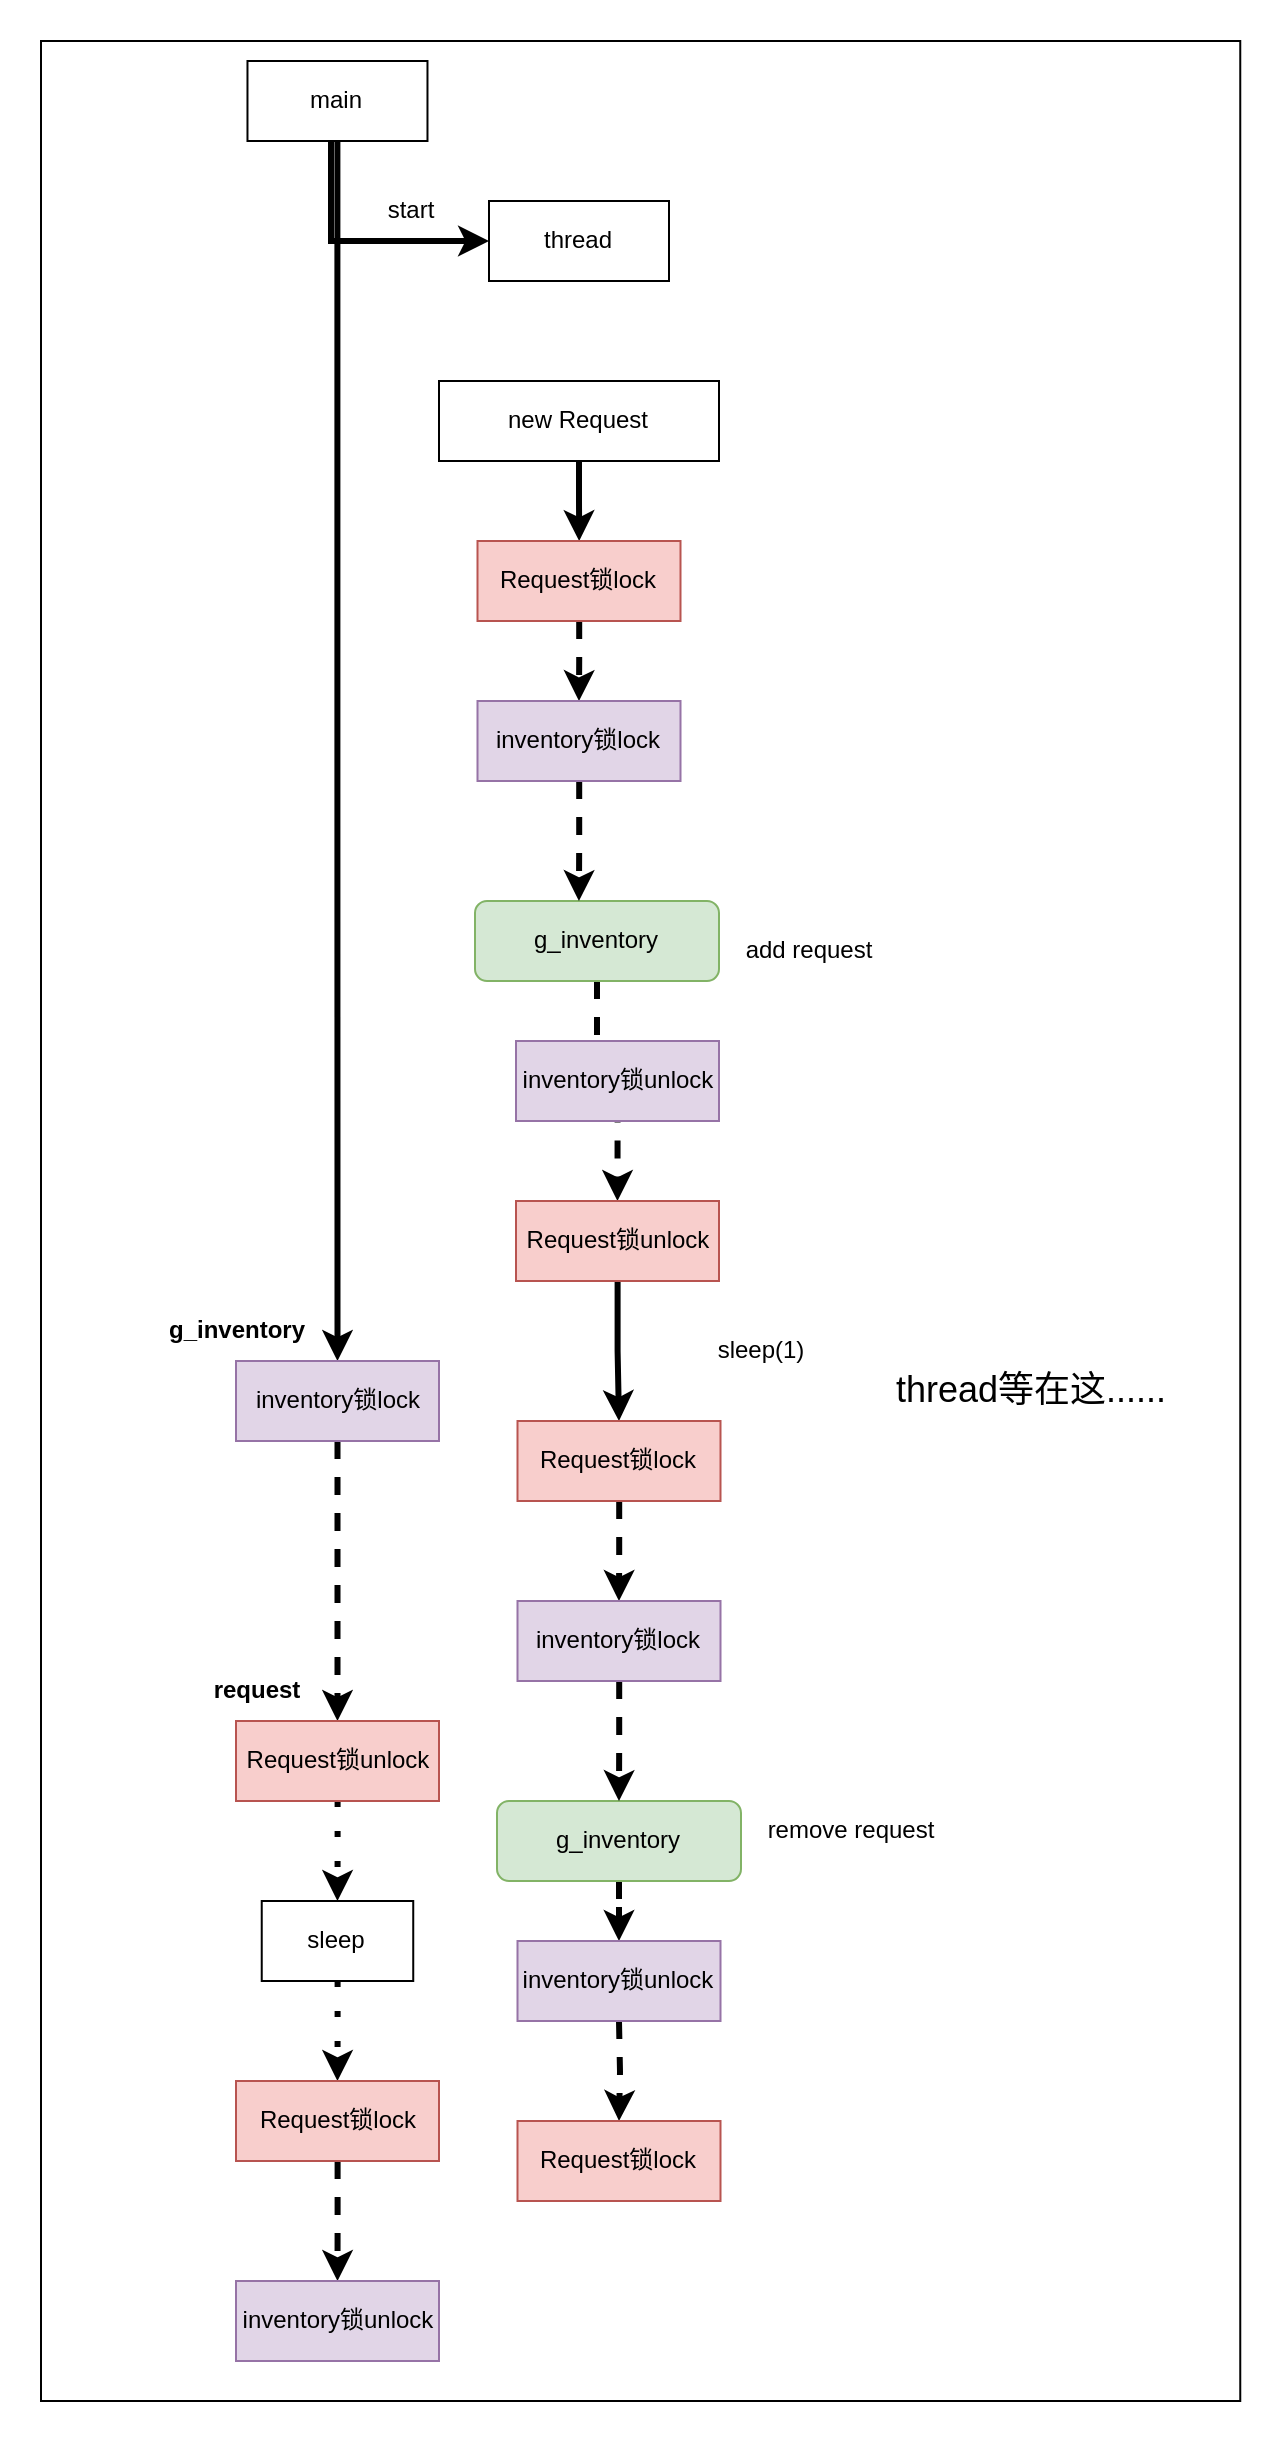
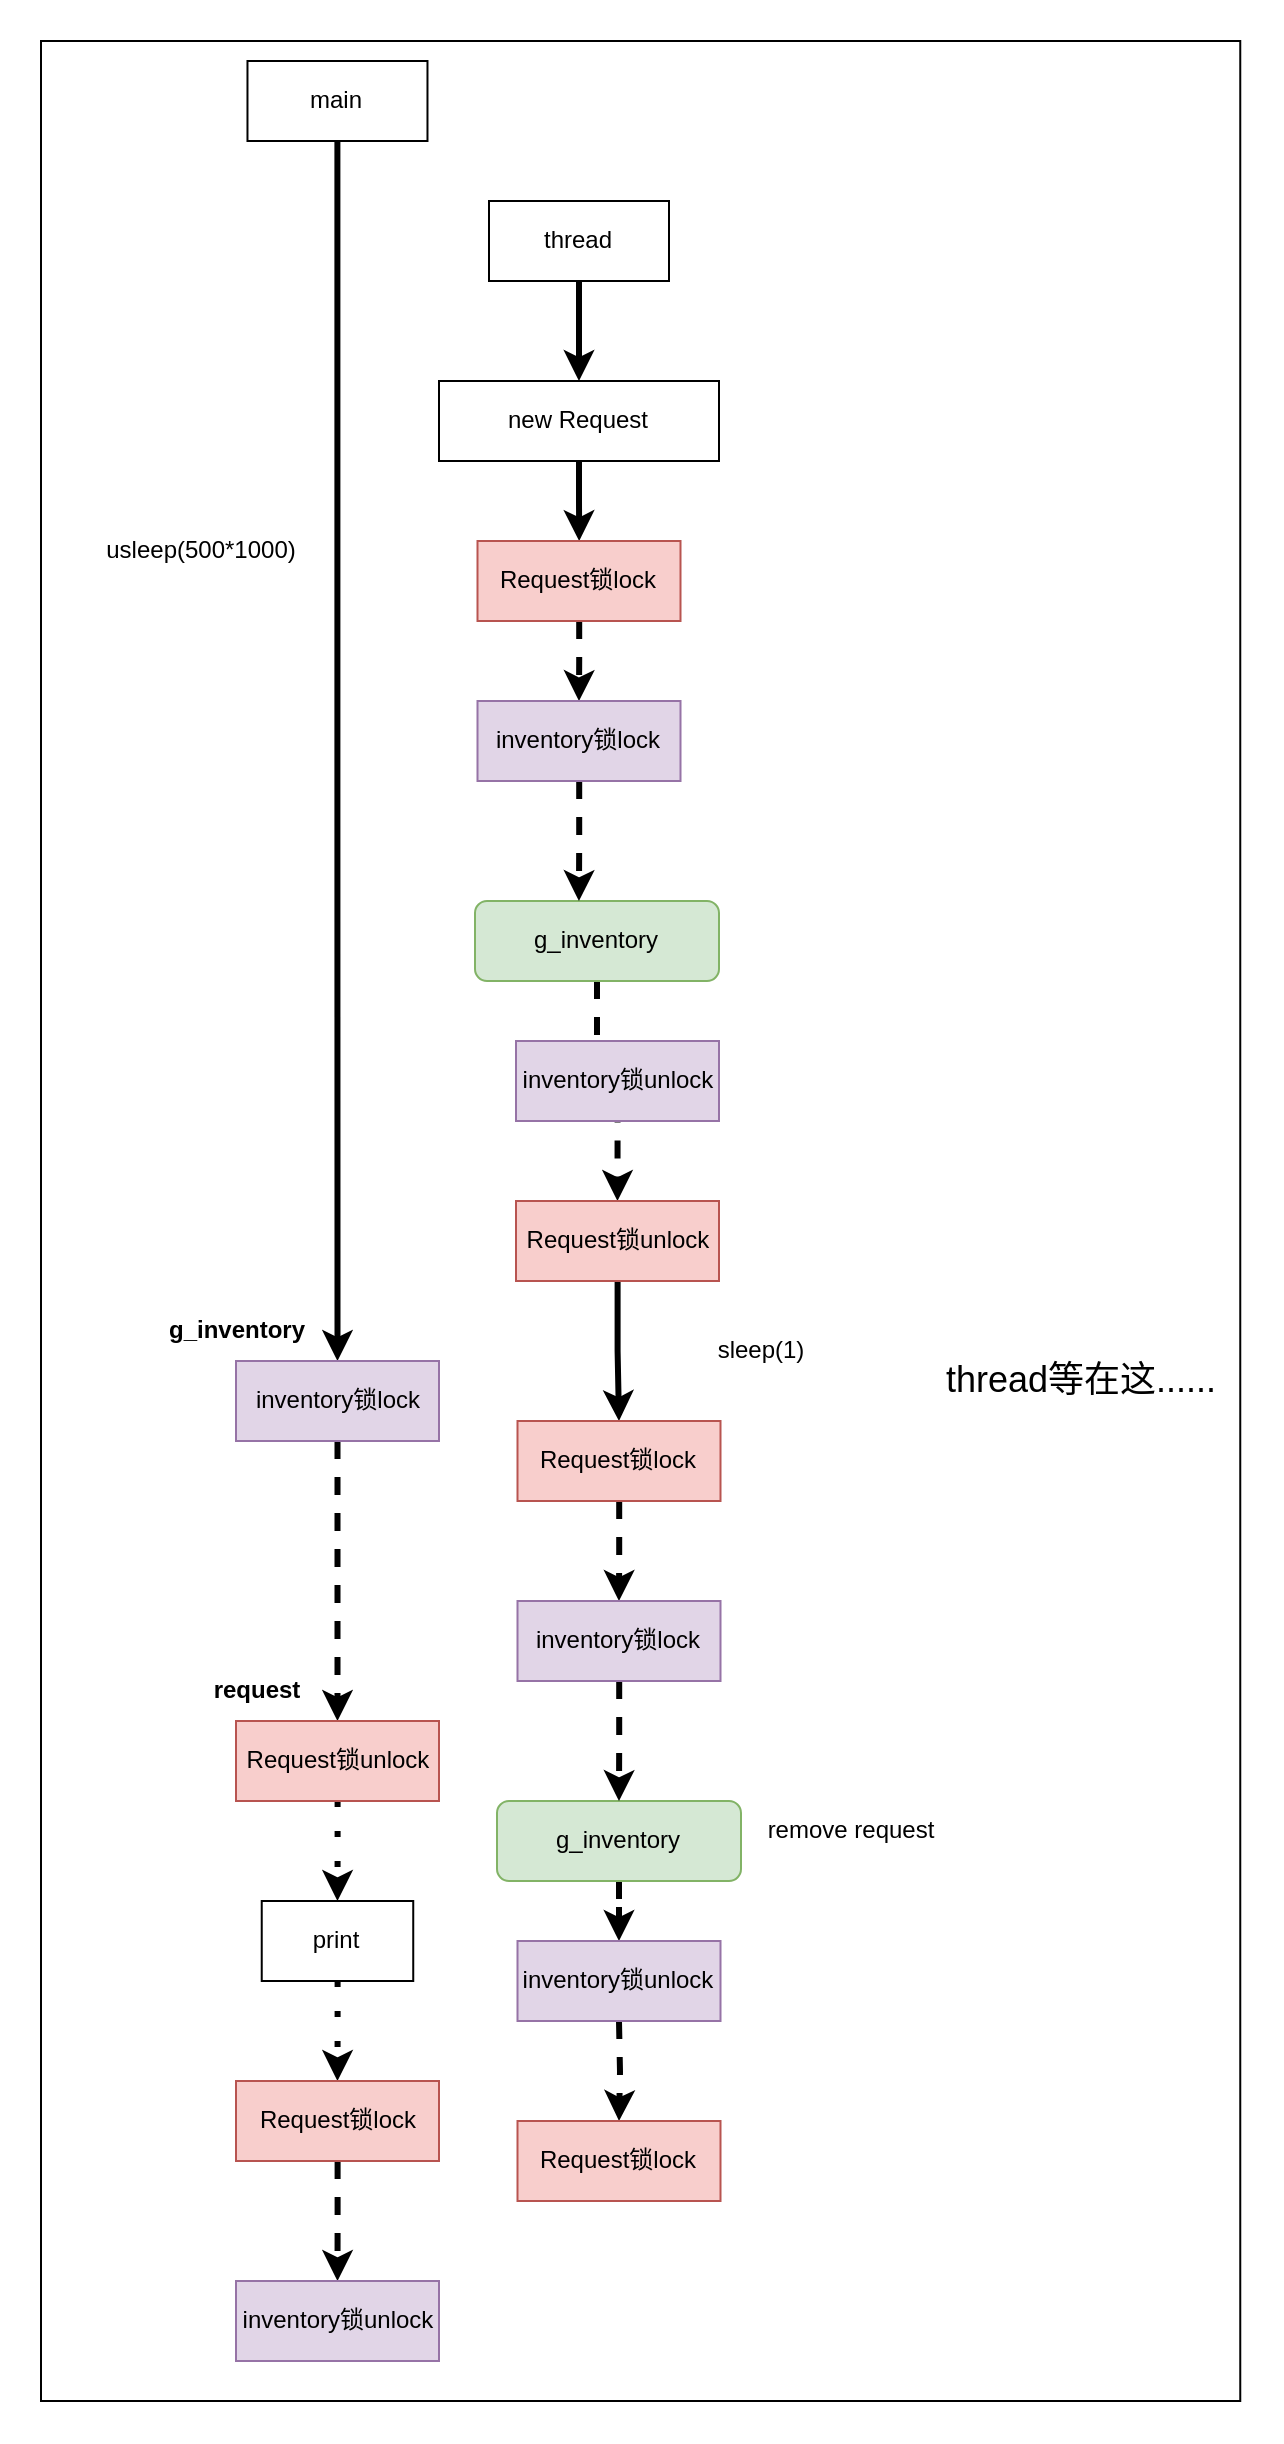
- <mxCell id="8" value="start" style="text;html=1;align=center;verticalAlign=middle;resizable=0;points=[];autosize=1;strokeColor=none;fillColor=none;" vertex="1" parent="1"><mxGeometry x="180" y="90" width="50" height="30" as="geometry" /></mxCell>
- <mxCell id="4" style="edgeStyle=orthogonalEdgeStyle;rounded=0;orthogonalLoop=1;jettySize=auto;html=1;entryX=0;entryY=0.5;entryDx=0;entryDy=0;strokeWidth=3;" edge="1" parent="1" source="5" target="7"><mxGeometry relative="1" as="geometry"><Array as="points"><mxPoint x="165" y="120" /></Array></mxGeometry></mxCell>
+ <mxCell id="6" style="edgeStyle=orthogonalEdgeStyle;rounded=0;orthogonalLoop=1;jettySize=auto;html=1;strokeWidth=3;entryX=0.5;entryY=0;entryDx=0;entryDy=0;" edge="1" parent="1" source="7" target="10"><mxGeometry relative="1" as="geometry"><mxPoint x="289" y="370" as="targetPoint" /></mxGeometry></mxCell>
+ <mxCell id="25" value="usleep(500*1000)" style="text;html=1;align=center;verticalAlign=middle;resizable=0;points=[];autosize=1;strokeColor=none;fillColor=none;" vertex="1" parent="1"><mxGeometry x="40" y="260" width="120" height="30" as="geometry" /></mxCell>
- <mxCell id="20" value="add request" style="text;html=1;align=center;verticalAlign=middle;resizable=0;points=[];autosize=1;strokeColor=none;fillColor=none;" vertex="1" parent="1"><mxGeometry x="359" y="460" width="90" height="30" as="geometry" /></mxCell>
- <mxCell id="44" value="&lt;font style=&quot;font-size: 18px;&quot;&gt;thread等在这......&lt;/font&gt;" style="text;html=1;align=center;verticalAlign=middle;resizable=0;points=[];autosize=1;strokeColor=none;fillColor=none;" vertex="1" parent="1"><mxGeometry x="435" y="675" width="160" height="40" as="geometry" /></mxCell>
+ <mxCell id="44" value="&lt;font style=&quot;font-size: 18px;&quot;&gt;thread等在这......&lt;/font&gt;" style="text;html=1;align=center;verticalAlign=middle;resizable=0;points=[];autosize=1;strokeColor=none;fillColor=none;" vertex="1" parent="1"><mxGeometry x="460" y="670" width="160" height="40" as="geometry" /></mxCell>
- <mxCell id="29" value="sleep" style="rounded=0;whiteSpace=wrap;html=1;" vertex="1" parent="1"><mxGeometry x="130.37" y="950" width="75.75" height="40" as="geometry" /></mxCell>
+ <mxCell id="29" value="print" style="rounded=0;whiteSpace=wrap;html=1;" vertex="1" parent="1"><mxGeometry x="130.37" y="950" width="75.75" height="40" as="geometry" /></mxCell>
